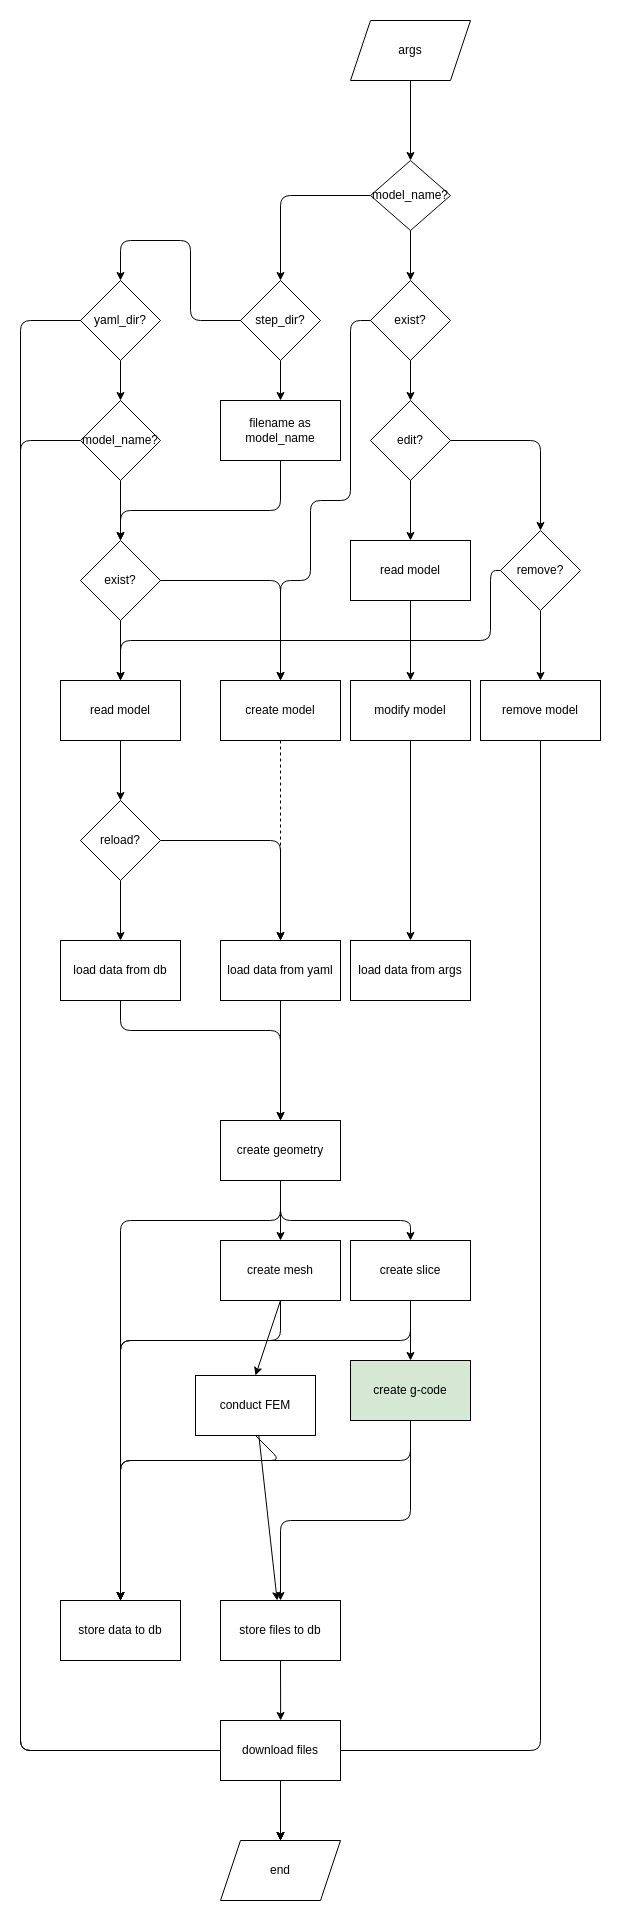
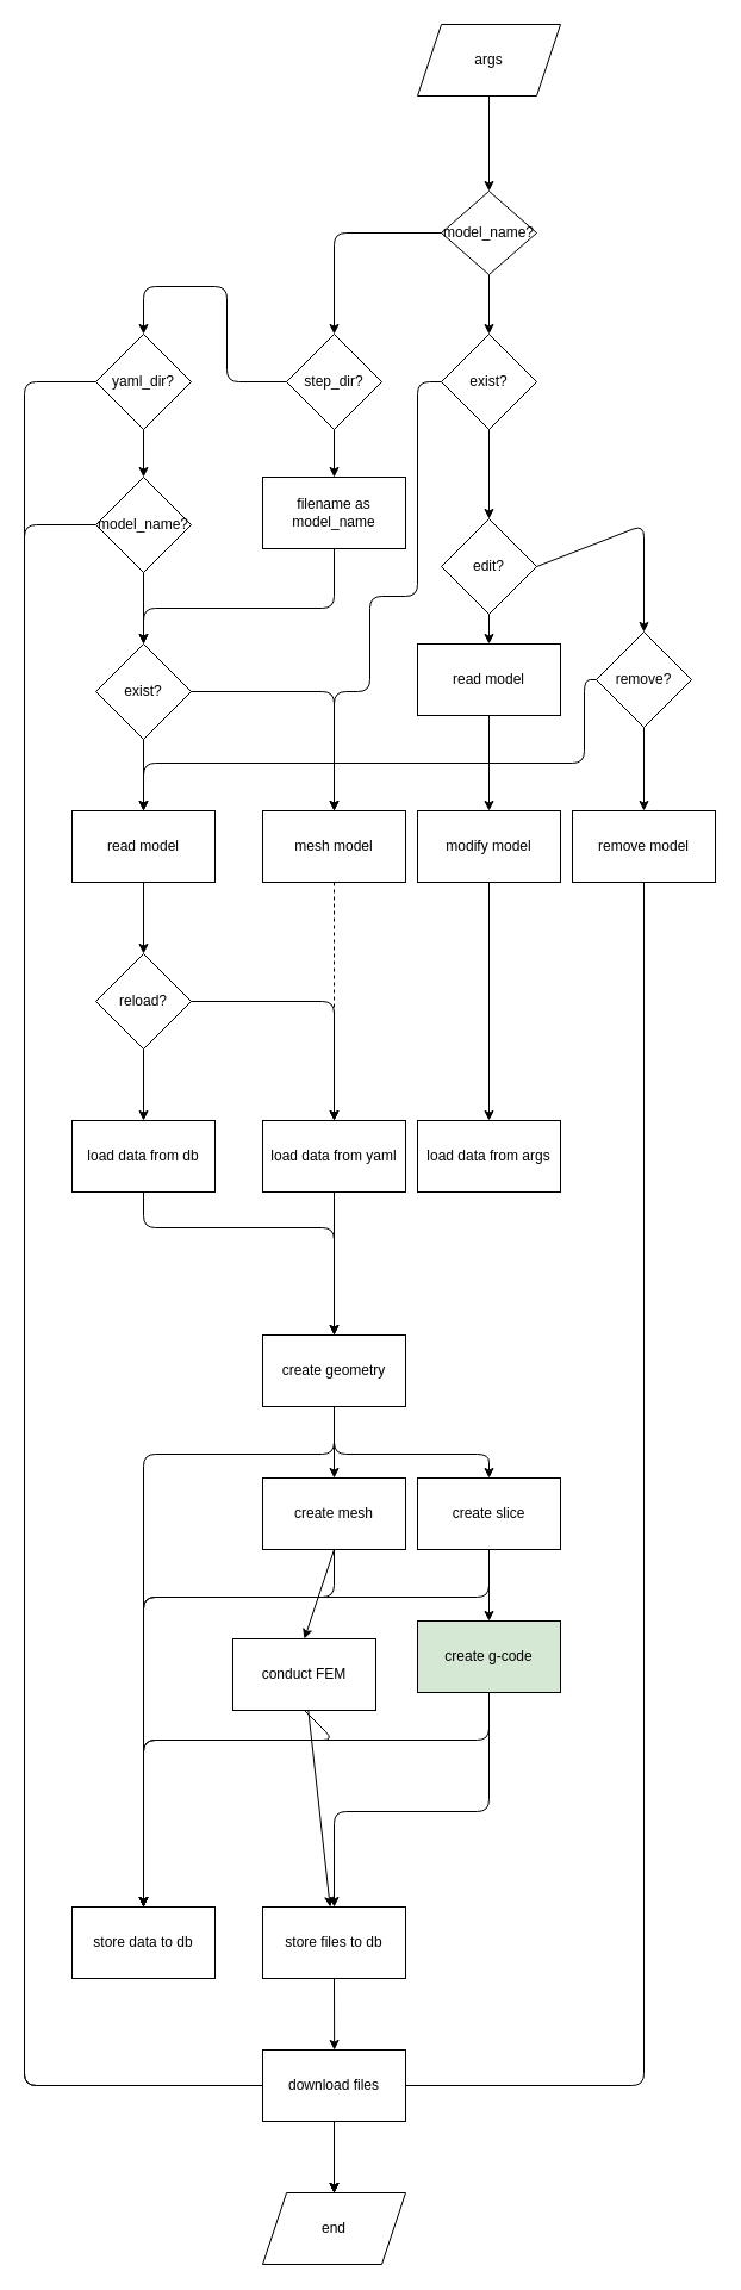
- <mxCell id="9" value="edit?" style="rhombus;whiteSpace=wrap;html=1;" vertex="1" parent="1"><mxGeometry x="370" y="400" width="80" height="80" as="geometry" /></mxCell>
+ <mxCell id="9" value="edit?" style="rhombus;whiteSpace=wrap;html=1;" vertex="1" parent="1"><mxGeometry x="370" y="435" width="80" height="80" as="geometry" /></mxCell>
- <mxCell id="29" value="create model" style="rounded=0;whiteSpace=wrap;html=1;" vertex="1" parent="1"><mxGeometry x="220" y="680" width="120" height="60" as="geometry" /></mxCell>
+ <mxCell id="29" value="mesh model" style="rounded=0;whiteSpace=wrap;html=1;" vertex="1" parent="1"><mxGeometry x="220" y="680" width="120" height="60" as="geometry" /></mxCell>
